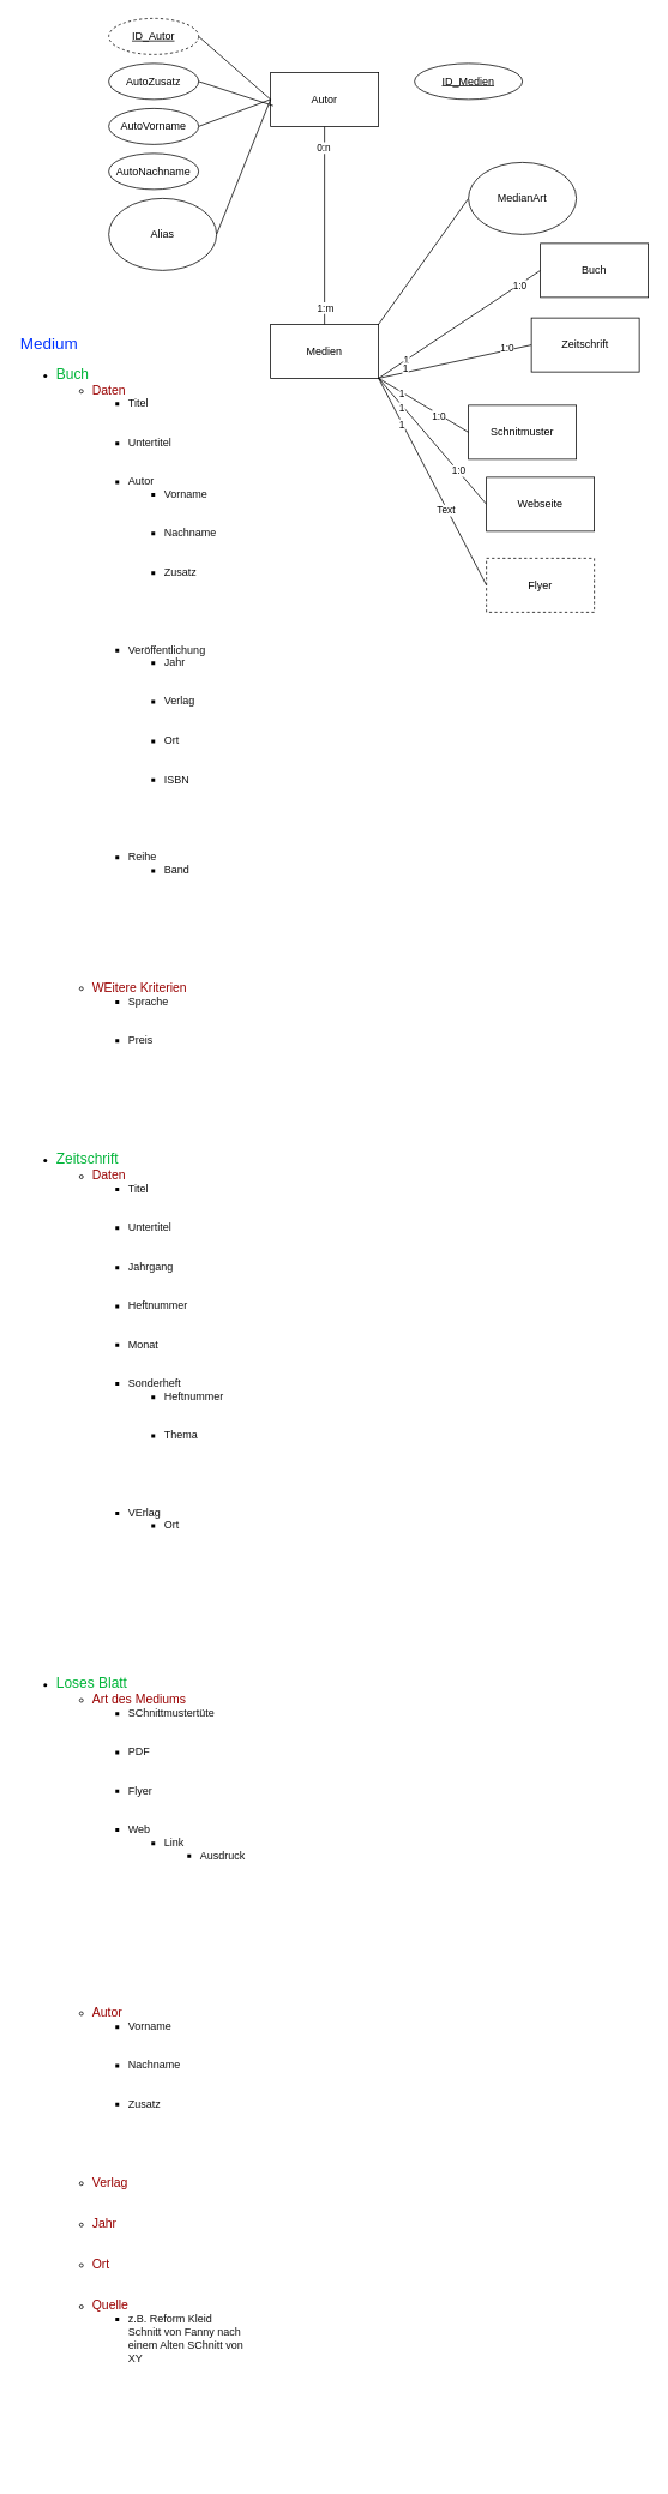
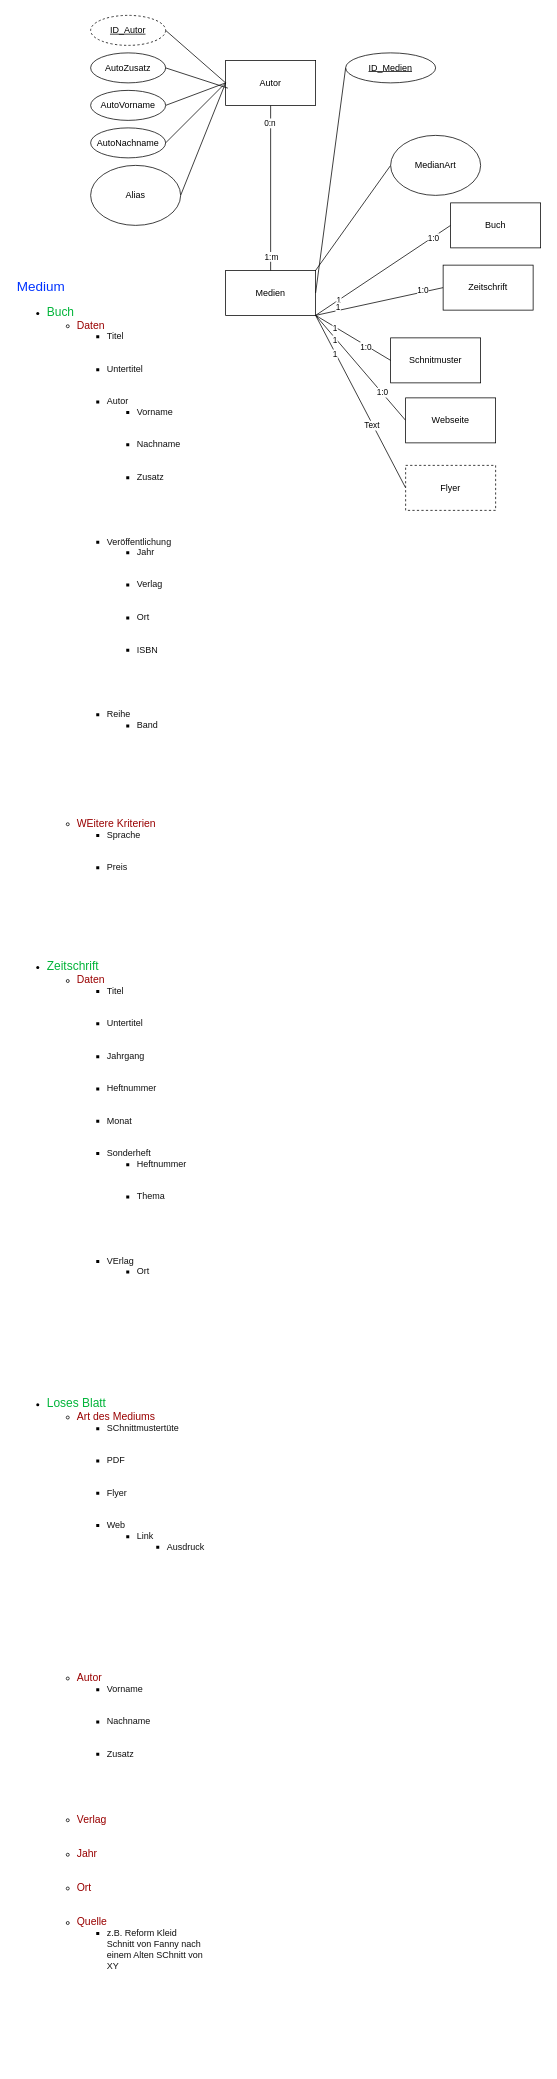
+ <mxCell id="19" style="rounded=0;orthogonalLoop=1;jettySize=auto;html=1;exitX=1;exitY=0.5;exitDx=0;exitDy=0;entryX=0;entryY=0.5;entryDx=0;entryDy=0;endArrow=none;startFill=0;" parent="1" source="20" target="12" edge="1"><mxGeometry relative="1" as="geometry" /></mxCell>
+ <mxCell id="7" style="rounded=0;orthogonalLoop=1;jettySize=auto;html=1;exitX=0;exitY=0.5;exitDx=0;exitDy=0;entryX=1;entryY=0.5;entryDx=0;entryDy=0;endArrow=none;startFill=0;" parent="1" source="8" target="6" edge="1"><mxGeometry relative="1" as="geometry" /></mxCell>
